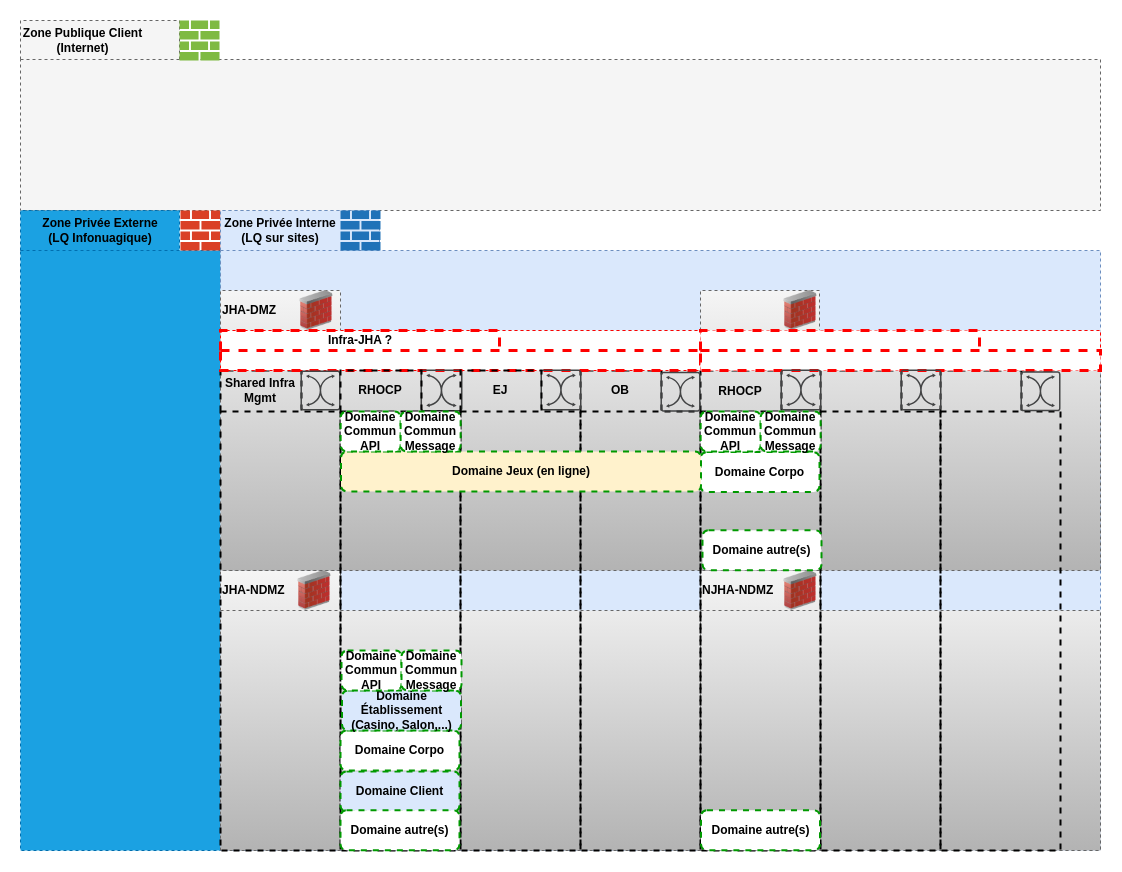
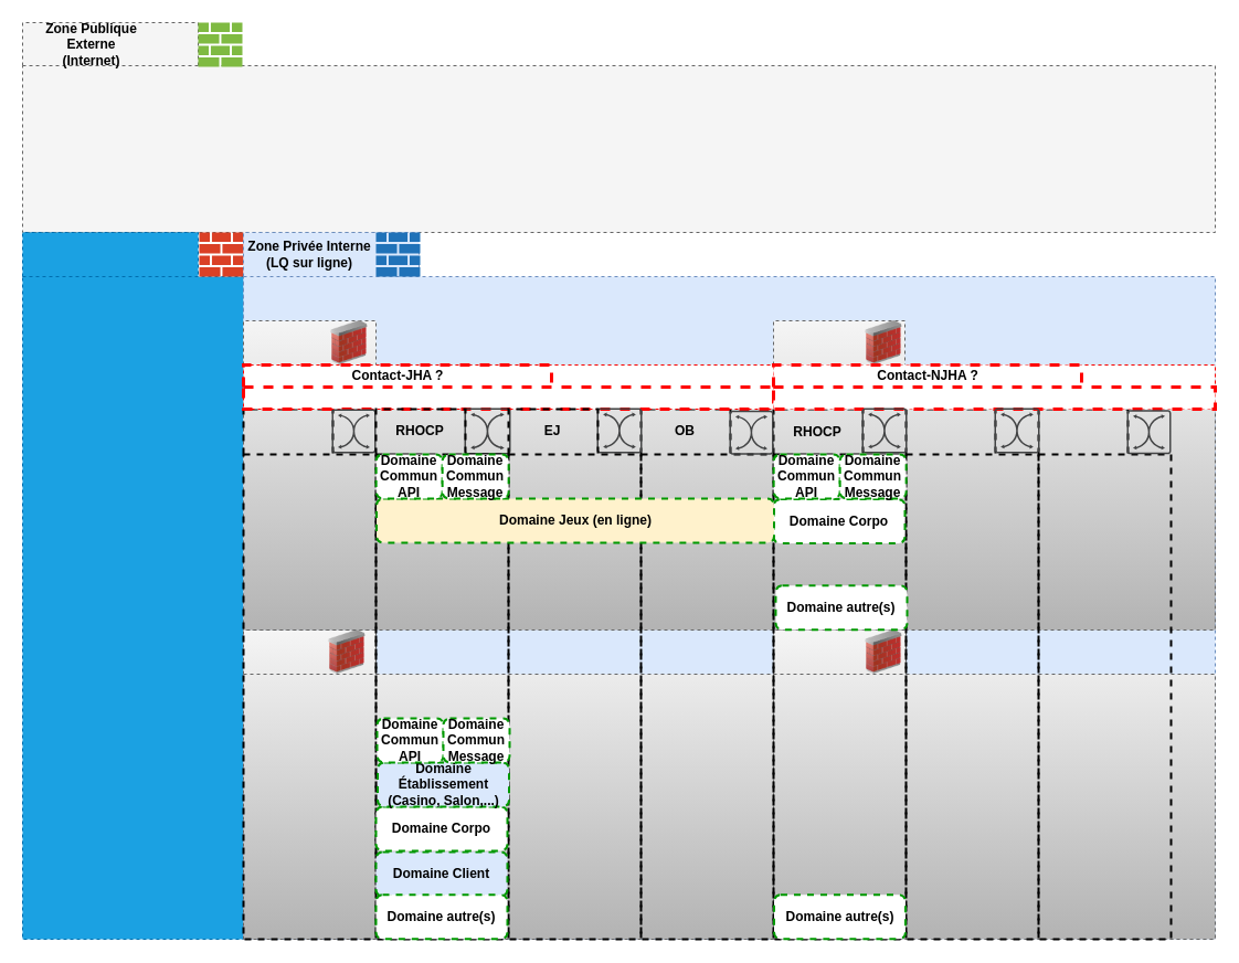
- <mxCell id="6" value="Zone Publique Client&lt;br&gt;(Internet)" style="text;html=1;strokeColor=none;fillColor=none;align=center;verticalAlign=middle;whiteSpace=wrap;rounded=0;dashed=1;fontStyle=1" parent="4" vertex="1"><mxGeometry width="124.615" height="40" as="geometry" /></mxCell>
+ <mxCell id="6" value="Zone Publique Externe&lt;br&gt;(Internet)" style="text;html=1;strokeColor=none;fillColor=none;align=center;verticalAlign=middle;whiteSpace=wrap;rounded=0;dashed=1;fontStyle=1" parent="4" vertex="1"><mxGeometry width="124.615" height="40" as="geometry" /></mxCell>
- <mxCell id="14" value="Zone Privée Externe&lt;br&gt;(LQ Infonuagique)" style="text;html=1;strokeColor=none;fillColor=none;align=center;verticalAlign=middle;whiteSpace=wrap;rounded=0;dashed=1;fontStyle=1" vertex="1" parent="12"><mxGeometry width="160" height="40" as="geometry" /></mxCell>
- <mxCell id="21" value="Zone Privée Interne&lt;br&gt;(LQ sur sites)" style="text;html=1;strokeColor=none;fillColor=none;align=center;verticalAlign=middle;whiteSpace=wrap;rounded=0;dashed=1;fontStyle=1" vertex="1" parent="19"><mxGeometry width="120" height="40" as="geometry" /></mxCell>
+ <mxCell id="21" value="Zone Privée Interne&lt;br&gt;(LQ sur ligne)" style="text;html=1;strokeColor=none;fillColor=none;align=center;verticalAlign=middle;whiteSpace=wrap;rounded=0;dashed=1;fontStyle=1" vertex="1" parent="19"><mxGeometry width="120" height="40" as="geometry" /></mxCell>
- <mxCell id="49" value="&lt;b&gt;JHA-DMZ&lt;/b&gt;" style="text;html=1;strokeColor=none;fillColor=none;align=left;verticalAlign=middle;whiteSpace=wrap;rounded=0;" vertex="1" parent="43"><mxGeometry width="70" height="40" as="geometry" /></mxCell>
- <mxCell id="63" value="&lt;b&gt;Infra-JHA ?&lt;/b&gt;" style="text;html=1;strokeColor=none;fillColor=none;align=center;verticalAlign=middle;whiteSpace=wrap;rounded=0;dashed=1;" vertex="1" parent="61"><mxGeometry width="280" height="20" as="geometry" /></mxCell>
+ <mxCell id="63" value="&lt;b&gt;Contact-JHA ?&lt;/b&gt;" style="text;html=1;strokeColor=none;fillColor=none;align=center;verticalAlign=middle;whiteSpace=wrap;rounded=0;dashed=1;" vertex="1" parent="61"><mxGeometry width="280" height="20" as="geometry" /></mxCell>
+ <mxCell id="66" value="&lt;b&gt;Contact-NJHA ?&lt;/b&gt;" style="text;html=1;strokeColor=none;fillColor=none;align=center;verticalAlign=middle;whiteSpace=wrap;rounded=0;dashed=1;" vertex="1" parent="64"><mxGeometry width="280" height="20" as="geometry" /></mxCell>
- <mxCell id="60" value="Shared Infra Mgmt" style="text;html=1;strokeColor=none;fillColor=none;align=center;verticalAlign=middle;whiteSpace=wrap;rounded=0;dashed=1;fontStyle=1" vertex="1" parent="58"><mxGeometry width="80" height="40" as="geometry" /></mxCell>
- <mxCell id="40" value="JHA-NDMZ" style="text;html=1;strokeColor=none;fillColor=none;align=left;verticalAlign=middle;whiteSpace=wrap;rounded=0;fontStyle=1" vertex="1" parent="38"><mxGeometry width="70" height="40" as="geometry" /></mxCell>
- <mxCell id="33" value="NJHA-NDMZ" style="text;html=1;strokeColor=none;fillColor=none;align=left;verticalAlign=middle;whiteSpace=wrap;rounded=0;fontStyle=1" vertex="1" parent="31"><mxGeometry width="80" height="40" as="geometry" /></mxCell>
